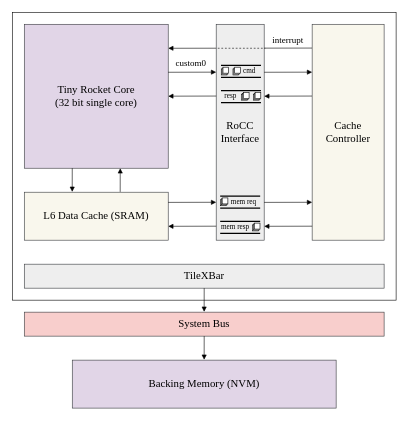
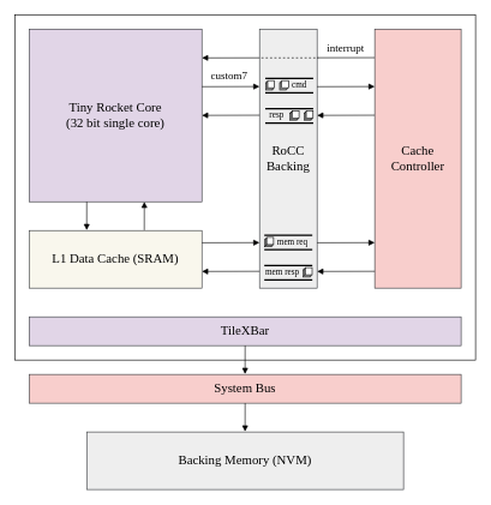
- <mxCell id="8" value="&lt;font style=&quot;font-size: 15px;&quot;&gt;custom0&lt;/font&gt;" style="text;html=1;strokeColor=none;fillColor=none;align=center;verticalAlign=middle;whiteSpace=wrap;rounded=0;glass=0;fontFamily=Inconsolata;fontSource=https%3A%2F%2Ffonts.googleapis.com%2Fcss%3Ffamily%3DInconsolata;fontSize=18;" vertex="1" parent="1"><mxGeometry x="288" y="89" width="60" height="30" as="geometry" /></mxCell>
+ <mxCell id="8" value="&lt;font style=&quot;font-size: 15px;&quot;&gt;custom7&lt;/font&gt;" style="text;html=1;strokeColor=none;fillColor=none;align=center;verticalAlign=middle;whiteSpace=wrap;rounded=0;glass=0;fontFamily=Inconsolata;fontSource=https%3A%2F%2Ffonts.googleapis.com%2Fcss%3Ffamily%3DInconsolata;fontSize=18;" vertex="1" parent="1"><mxGeometry x="288" y="89" width="60" height="30" as="geometry" /></mxCell>
- <mxCell id="5" value="RoCC&lt;br&gt;Interface" style="rounded=0;whiteSpace=wrap;html=1;glass=0;fontFamily=Linux Biolinum;fontSource=https%3A%2F%2Ffonts.googleapis.com%2Fcss%3Ffamily%3DLinux%2BBiolinum;fontSize=18;fillColor=#eeeeee;strokeColor=#36393d;" vertex="1" parent="1"><mxGeometry x="360" y="40" width="80" height="360" as="geometry" /></mxCell>
+ <mxCell id="5" value="RoCC&lt;br&gt;Backing" style="rounded=0;whiteSpace=wrap;html=1;glass=0;fontFamily=Linux Biolinum;fontSource=https%3A%2F%2Ffonts.googleapis.com%2Fcss%3Ffamily%3DLinux%2BBiolinum;fontSize=18;fillColor=#eeeeee;strokeColor=#36393d;" vertex="1" parent="1"><mxGeometry x="360" y="40" width="80" height="360" as="geometry" /></mxCell>
- <mxCell id="29" value="&lt;font style=&quot;font-size: 18px;&quot; data-font-src=&quot;https://fonts.googleapis.com/css?family=Linux+Biolinum&quot; face=&quot;Linux Biolinum&quot;&gt;Cache Controller&lt;/font&gt;" style="rounded=0;whiteSpace=wrap;html=1;glass=0;fontFamily=Inconsolata;fontSource=https%3A%2F%2Ffonts.googleapis.com%2Fcss%3Ffamily%3DInconsolata;fontSize=12;fillColor=#f9f7ed;strokeColor=#36393d;" vertex="1" parent="1"><mxGeometry x="520" y="40" width="120" height="360" as="geometry" /></mxCell>
+ <mxCell id="29" value="&lt;font style=&quot;font-size: 18px;&quot; data-font-src=&quot;https://fonts.googleapis.com/css?family=Linux+Biolinum&quot; face=&quot;Linux Biolinum&quot;&gt;Cache Controller&lt;/font&gt;" style="rounded=0;whiteSpace=wrap;html=1;glass=0;fontFamily=Inconsolata;fontSource=https%3A%2F%2Ffonts.googleapis.com%2Fcss%3Ffamily%3DInconsolata;fontSize=12;fillColor=#f8cecc;strokeColor=#36393d;" vertex="1" parent="1"><mxGeometry x="520" y="40" width="120" height="360" as="geometry" /></mxCell>
- <mxCell id="30" value="&lt;font style=&quot;font-size: 18px;&quot; data-font-src=&quot;https://fonts.googleapis.com/css?family=Linux+Biolinum&quot; face=&quot;Linux Biolinum&quot;&gt;L6 Data Cache (SRAM)&lt;/font&gt;" style="rounded=0;whiteSpace=wrap;html=1;glass=0;fontFamily=Inconsolata;fontSource=https%3A%2F%2Ffonts.googleapis.com%2Fcss%3Ffamily%3DInconsolata;fontSize=12;fillColor=#f9f7ed;strokeColor=#36393d;" vertex="1" parent="1"><mxGeometry x="40" y="320" width="240" height="80" as="geometry" /></mxCell>
+ <mxCell id="30" value="&lt;font style=&quot;font-size: 18px;&quot; data-font-src=&quot;https://fonts.googleapis.com/css?family=Linux+Biolinum&quot; face=&quot;Linux Biolinum&quot;&gt;L1 Data Cache (SRAM)&lt;/font&gt;" style="rounded=0;whiteSpace=wrap;html=1;glass=0;fontFamily=Inconsolata;fontSource=https%3A%2F%2Ffonts.googleapis.com%2Fcss%3Ffamily%3DInconsolata;fontSize=12;fillColor=#f9f7ed;strokeColor=#36393d;" vertex="1" parent="1"><mxGeometry x="40" y="320" width="240" height="80" as="geometry" /></mxCell>
- <mxCell id="52" value="&lt;font data-font-src=&quot;https://fonts.googleapis.com/css?family=Linux+Biolinum&quot; face=&quot;Linux Biolinum&quot;&gt;TileXBar&lt;/font&gt;" style="rounded=0;whiteSpace=wrap;html=1;glass=0;fontFamily=Inconsolata;fontSource=https%3A%2F%2Ffonts.googleapis.com%2Fcss%3Ffamily%3DInconsolata;fontSize=18;fillColor=#eeeeee;strokeColor=#36393d;" vertex="1" parent="1"><mxGeometry x="40" y="440" width="600" height="40" as="geometry" /></mxCell>
+ <mxCell id="52" value="&lt;font data-font-src=&quot;https://fonts.googleapis.com/css?family=Linux+Biolinum&quot; face=&quot;Linux Biolinum&quot;&gt;TileXBar&lt;/font&gt;" style="rounded=0;whiteSpace=wrap;html=1;glass=0;fontFamily=Inconsolata;fontSource=https%3A%2F%2Ffonts.googleapis.com%2Fcss%3Ffamily%3DInconsolata;fontSize=18;fillColor=#e1d5e7;strokeColor=#36393d;" vertex="1" parent="1"><mxGeometry x="40" y="440" width="600" height="40" as="geometry" /></mxCell>
- <mxCell id="57" value="Backing Memory (NVM)" style="rounded=0;whiteSpace=wrap;html=1;glass=0;fontFamily=Linux Biolinum;fontSource=https%3A%2F%2Ffonts.googleapis.com%2Fcss%3Ffamily%3DLinux%2BBiolinum;fontSize=18;fillColor=#e1d5e7;strokeColor=#36393d;" vertex="1" parent="1"><mxGeometry x="120" y="600" width="440" height="80" as="geometry" /></mxCell>
+ <mxCell id="57" value="Backing Memory (NVM)" style="rounded=0;whiteSpace=wrap;html=1;glass=0;fontFamily=Linux Biolinum;fontSource=https%3A%2F%2Ffonts.googleapis.com%2Fcss%3Ffamily%3DLinux%2BBiolinum;fontSize=18;fillColor=#eeeeee;strokeColor=#36393d;" vertex="1" parent="1"><mxGeometry x="120" y="600" width="440" height="80" as="geometry" /></mxCell>
